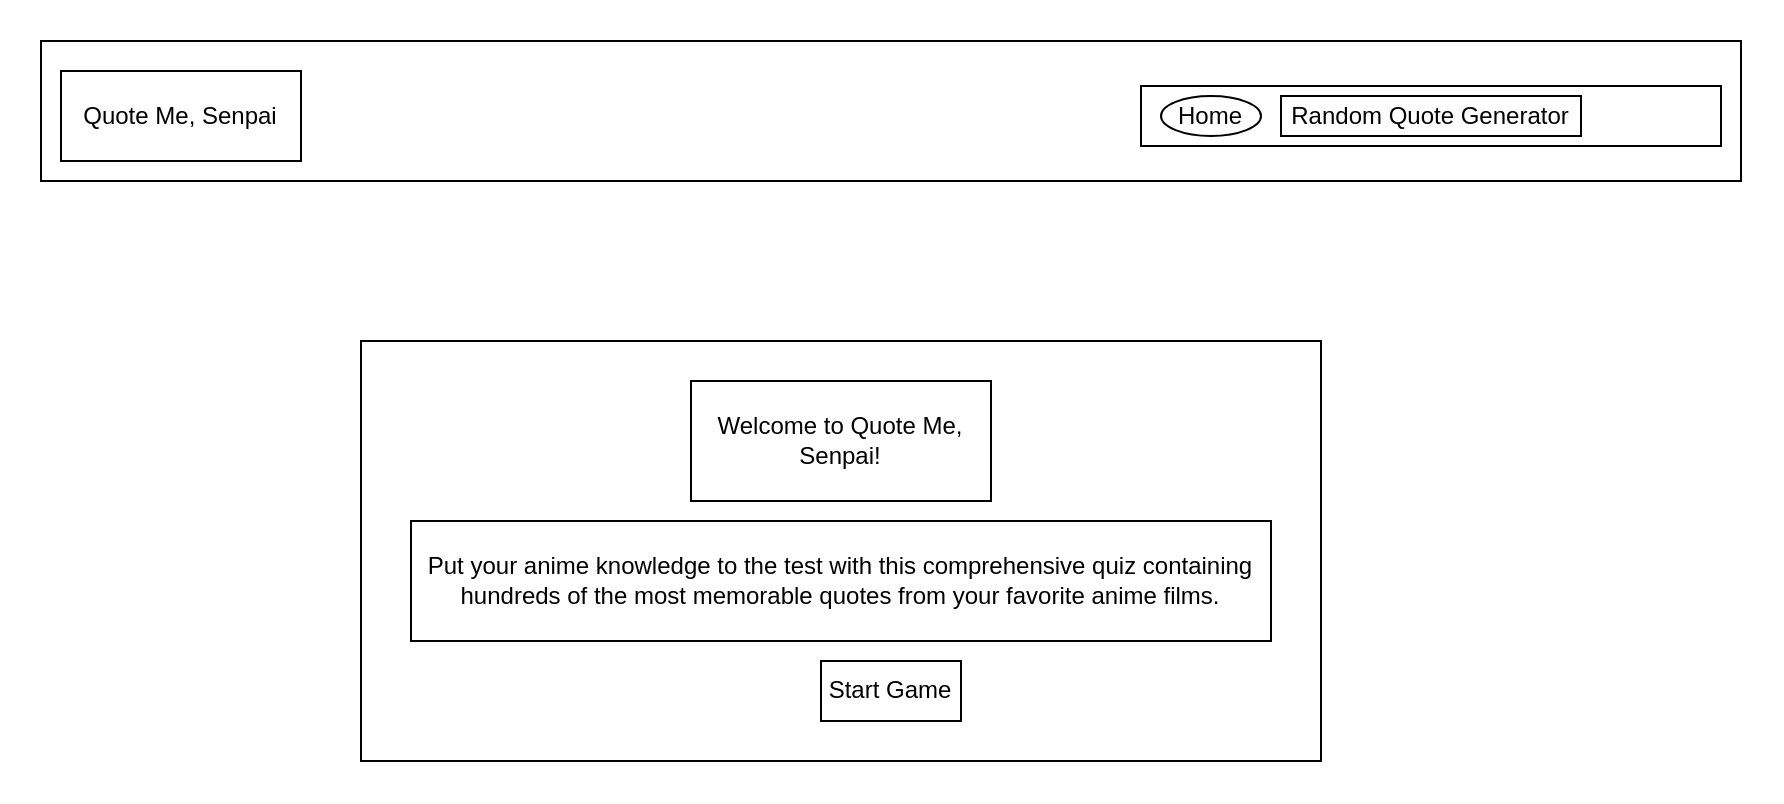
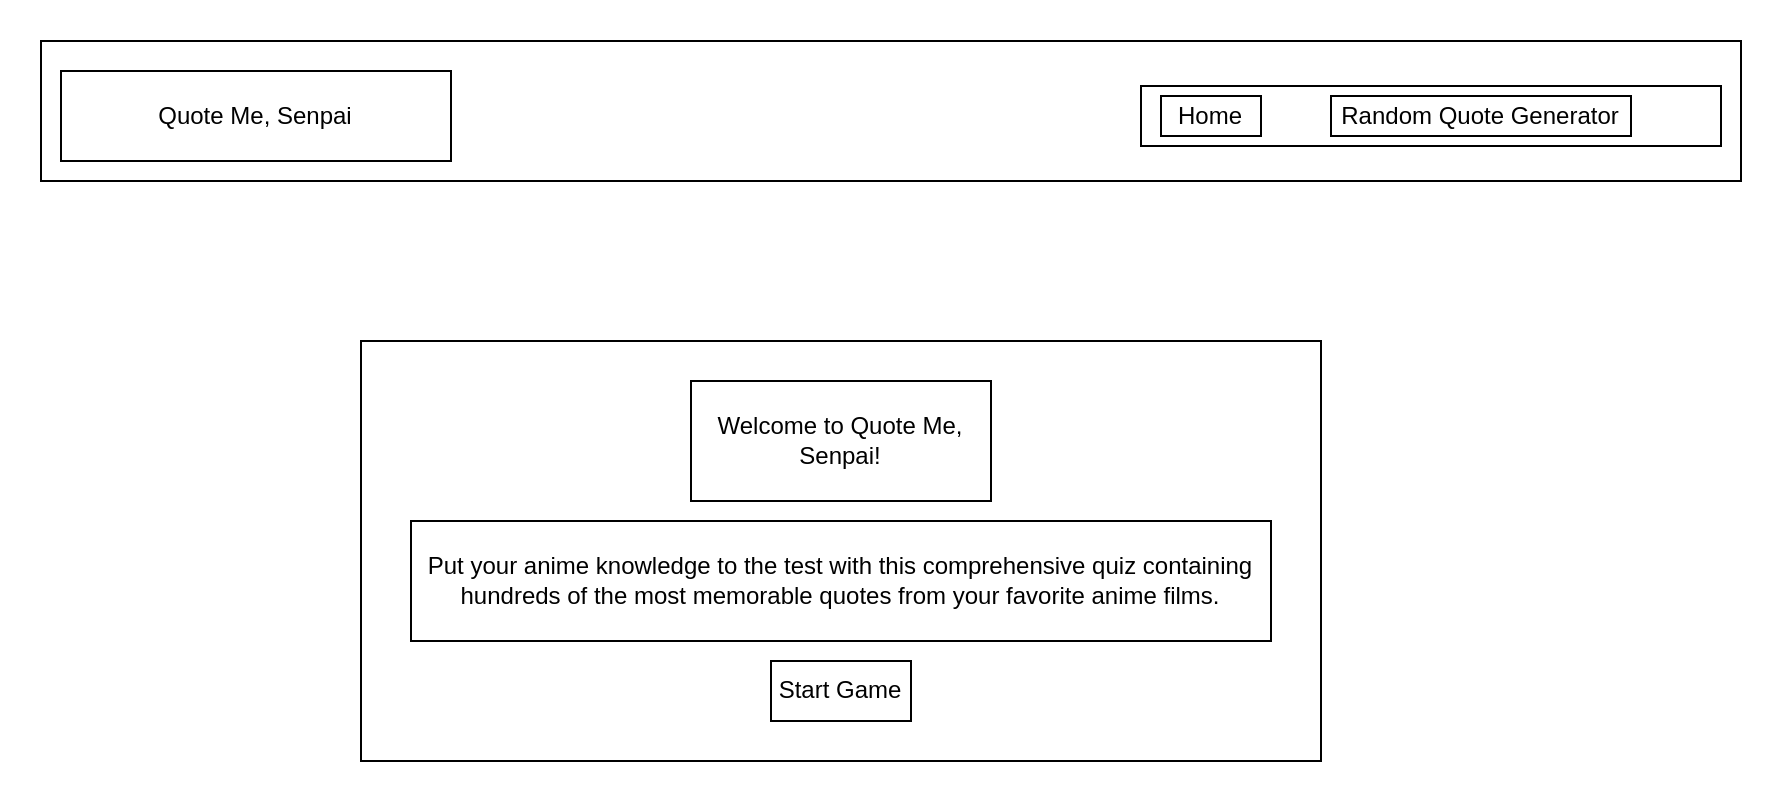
- <mxCell id="3" value="Quote Me, Senpai" style="rounded=0;whiteSpace=wrap;html=1;" parent="1" vertex="1"><mxGeometry x="30" y="35" width="120" height="45" as="geometry" /></mxCell>
+ <mxCell id="3" value="Quote Me, Senpai" style="rounded=0;whiteSpace=wrap;html=1;" parent="1" vertex="1"><mxGeometry x="30" y="35" width="195" height="45" as="geometry" /></mxCell>
- <mxCell id="7" value="Home" style="ellipse;whiteSpace=wrap;html=1;" parent="1" vertex="1"><mxGeometry x="580" y="47.5" width="50" height="20" as="geometry" /></mxCell>
+ <mxCell id="7" value="Home" style="rounded=0;whiteSpace=wrap;html=1;" parent="1" vertex="1"><mxGeometry x="580" y="47.5" width="50" height="20" as="geometry" /></mxCell>
- <mxCell id="6" value="Random Quote Generator" style="rounded=0;whiteSpace=wrap;html=1;" parent="1" vertex="1"><mxGeometry x="640" y="47.5" width="150" height="20" as="geometry" /></mxCell>
+ <mxCell id="6" value="Random Quote Generator" style="rounded=0;whiteSpace=wrap;html=1;" parent="1" vertex="1"><mxGeometry x="665" y="47.5" width="150" height="20" as="geometry" /></mxCell>
- <mxCell id="8" value="&lt;font style=&quot;font-size: 12px&quot;&gt;Start Game&lt;/font&gt;" style="rounded=0;whiteSpace=wrap;html=1;fontSize=7;" parent="1" vertex="1"><mxGeometry x="410" y="330" width="70" height="30" as="geometry" /></mxCell>
+ <mxCell id="8" value="&lt;font style=&quot;font-size: 12px&quot;&gt;Start Game&lt;/font&gt;" style="rounded=0;whiteSpace=wrap;html=1;fontSize=7;" parent="1" vertex="1"><mxGeometry x="385" y="330" width="70" height="30" as="geometry" /></mxCell>
